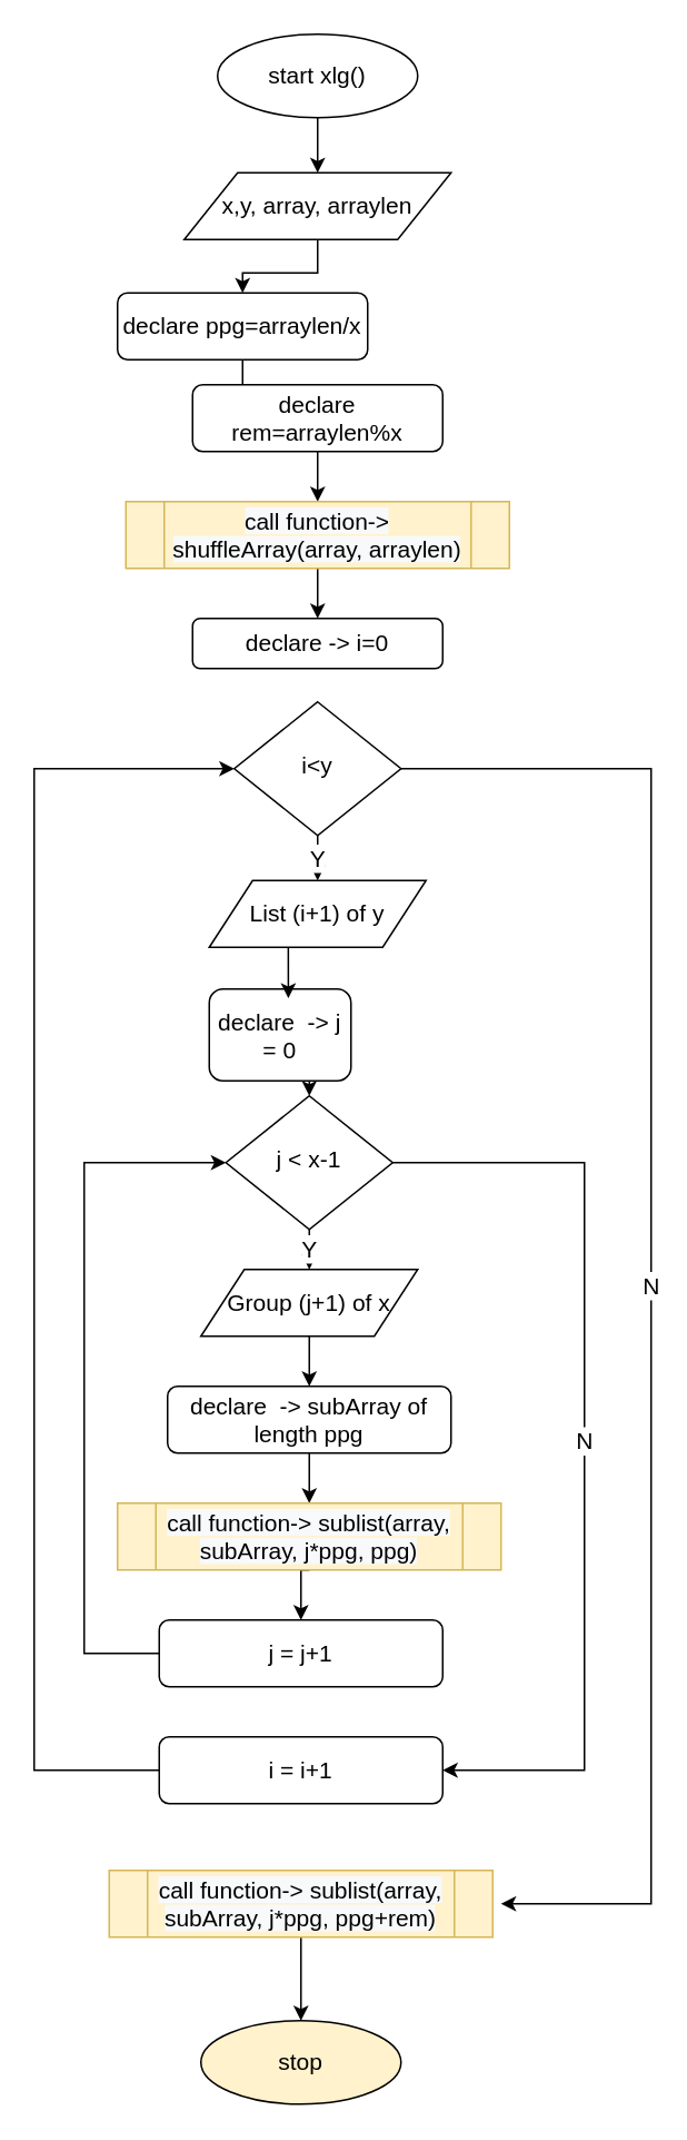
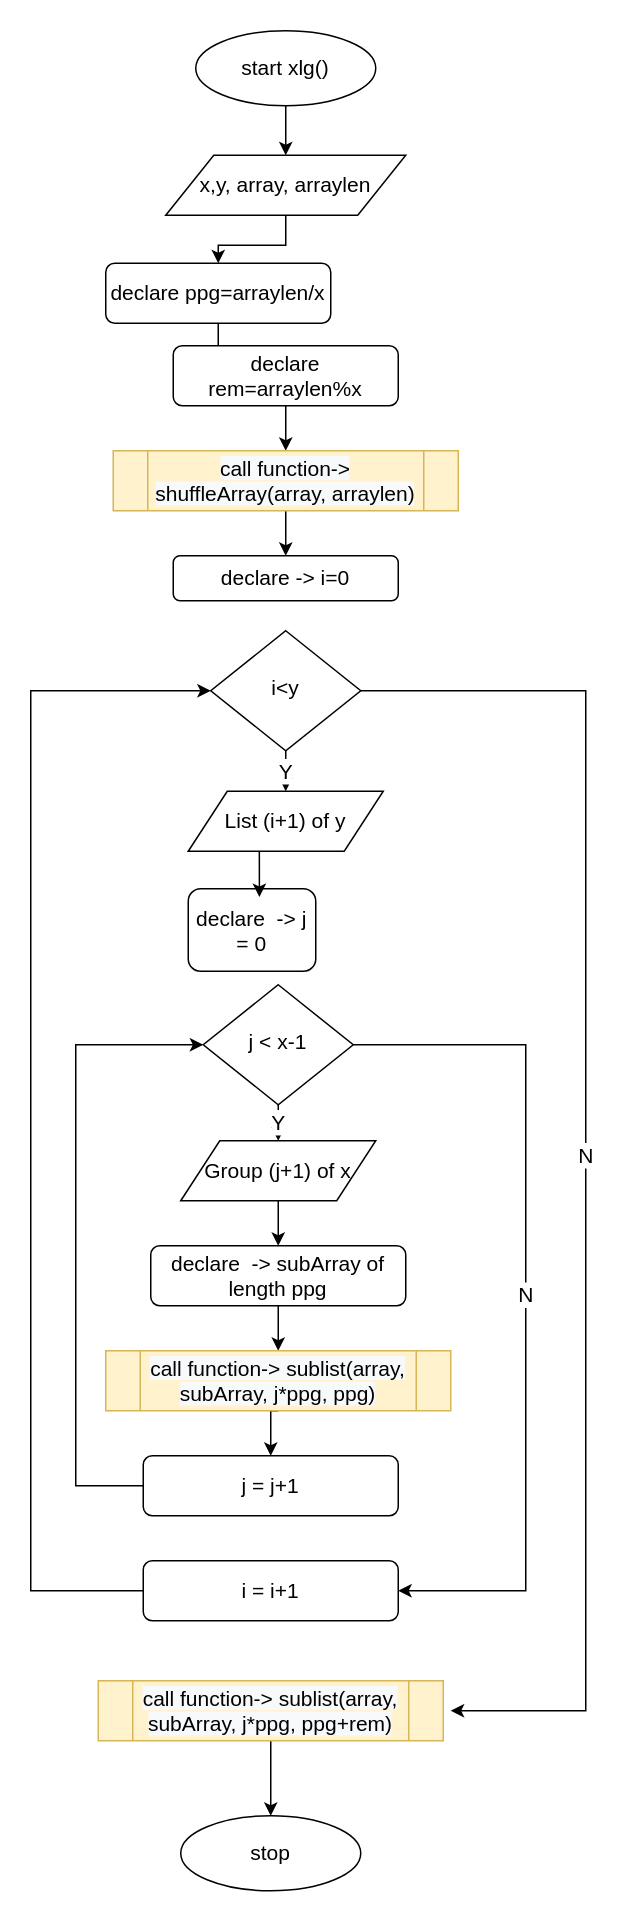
- <mxCell id="7" style="edgeStyle=orthogonalEdgeStyle;rounded=0;orthogonalLoop=1;jettySize=auto;html=1;exitX=0.5;exitY=1;exitDx=0;exitDy=0;entryX=0.5;entryY=0;entryDx=0;entryDy=0;fontSize=14;" parent="1" source="8" target="21" edge="1"><mxGeometry relative="1" as="geometry" /></mxCell>
- <mxCell id="11" value="stop" style="ellipse;whiteSpace=wrap;html=1;fontSize=14;fillColor=#fff2cc;" parent="1" vertex="1"><mxGeometry x="120" y="1210" width="120" height="50" as="geometry" /></mxCell>
+ <mxCell id="11" value="stop" style="ellipse;whiteSpace=wrap;html=1;fontSize=14;" parent="1" vertex="1"><mxGeometry x="120" y="1210" width="120" height="50" as="geometry" /></mxCell>
